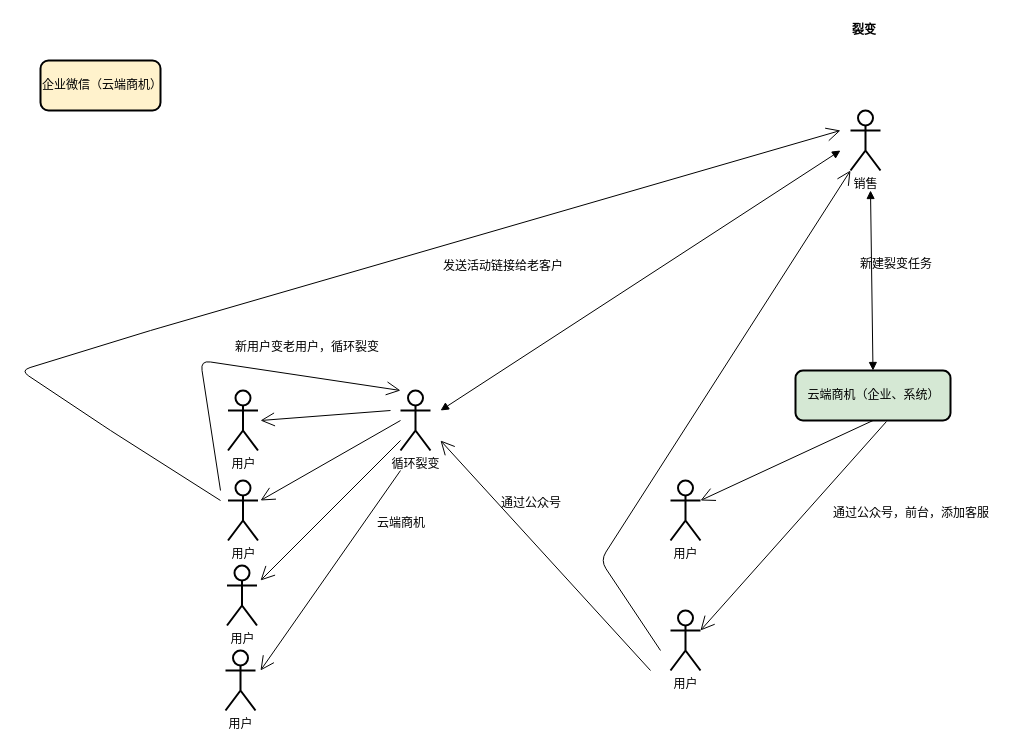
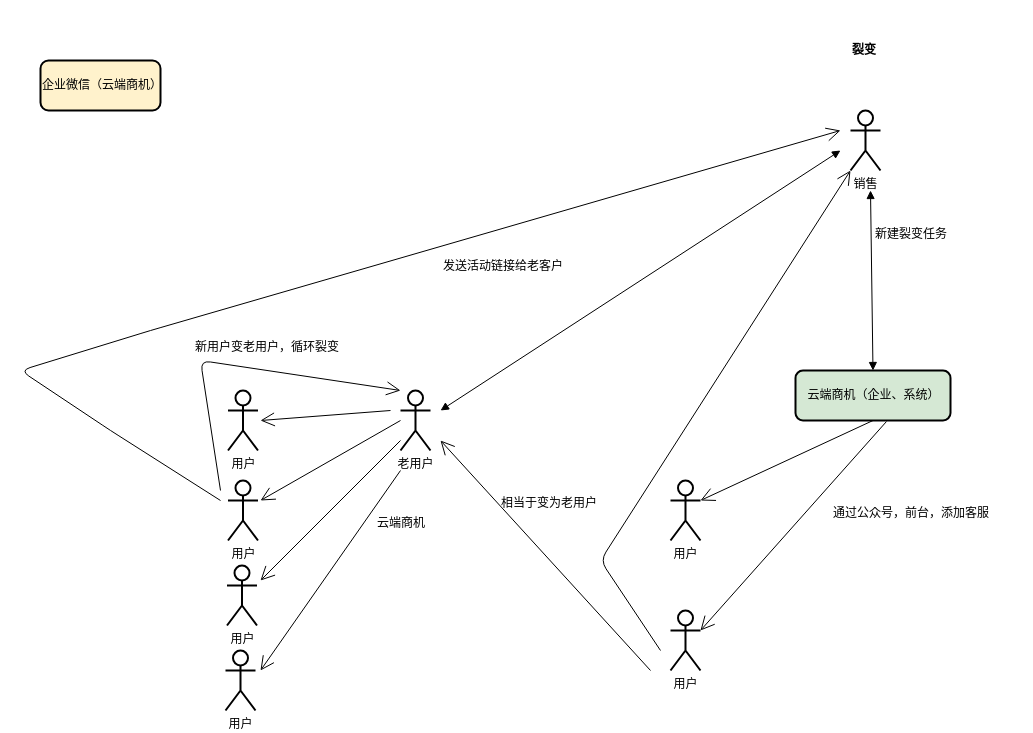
- <mxCell id="3" value="&lt;b&gt;裂变&lt;/b&gt;" style="text;html=1;resizable=0;points=[];autosize=1;align=left;verticalAlign=top;spacingTop=-4;" vertex="1" parent="1"><mxGeometry x="850" y="20" width="40" height="20" as="geometry" /></mxCell>
+ <mxCell id="3" value="&lt;b&gt;裂变&lt;/b&gt;" style="text;html=1;resizable=0;points=[];autosize=1;align=left;verticalAlign=top;spacingTop=-4;" vertex="1" parent="1"><mxGeometry x="850" y="40" width="40" height="20" as="geometry" /></mxCell>
- <mxCell id="8" value="新建裂变任务" style="text;html=1;resizable=0;points=[];autosize=1;align=left;verticalAlign=top;spacingTop=-4;" vertex="1" parent="1"><mxGeometry x="858" y="254" width="90" height="20" as="geometry" /></mxCell>
+ <mxCell id="8" value="新建裂变任务" style="text;html=1;resizable=0;points=[];autosize=1;align=left;verticalAlign=top;spacingTop=-4;" vertex="1" parent="1"><mxGeometry x="873" y="224" width="90" height="20" as="geometry" /></mxCell>
- <mxCell id="20" value="新用户变老用户，循环裂变" style="text;html=1;resizable=0;points=[];autosize=1;align=left;verticalAlign=top;spacingTop=-4;" vertex="1" parent="1"><mxGeometry x="233" y="337" width="160" height="20" as="geometry" /></mxCell>
+ <mxCell id="20" value="新用户变老用户，循环裂变" style="text;html=1;resizable=0;points=[];autosize=1;align=left;verticalAlign=top;spacingTop=-4;" vertex="1" parent="1"><mxGeometry x="193" y="337" width="160" height="20" as="geometry" /></mxCell>
- <mxCell id="2" value="循环裂变" style="shape=umlActor;verticalLabelPosition=bottom;labelBackgroundColor=#ffffff;verticalAlign=top;html=1;rounded=1;strokeWidth=2;" vertex="1" parent="1"><mxGeometry x="400" y="390" width="30" height="60" as="geometry" /></mxCell>
+ <mxCell id="2" value="老用户" style="shape=umlActor;verticalLabelPosition=bottom;labelBackgroundColor=#ffffff;verticalAlign=top;html=1;rounded=1;strokeWidth=2;" vertex="1" parent="1"><mxGeometry x="400" y="390" width="30" height="60" as="geometry" /></mxCell>
- <mxCell id="30" value="通过公众号" style="text;html=1;resizable=0;points=[];autosize=1;align=left;verticalAlign=top;spacingTop=-4;" vertex="1" parent="1"><mxGeometry x="499" y="493" width="110" height="20" as="geometry" /></mxCell>
+ <mxCell id="30" value="相当于变为老用户" style="text;html=1;resizable=0;points=[];autosize=1;align=left;verticalAlign=top;spacingTop=-4;" vertex="1" parent="1"><mxGeometry x="499" y="493" width="110" height="20" as="geometry" /></mxCell>
